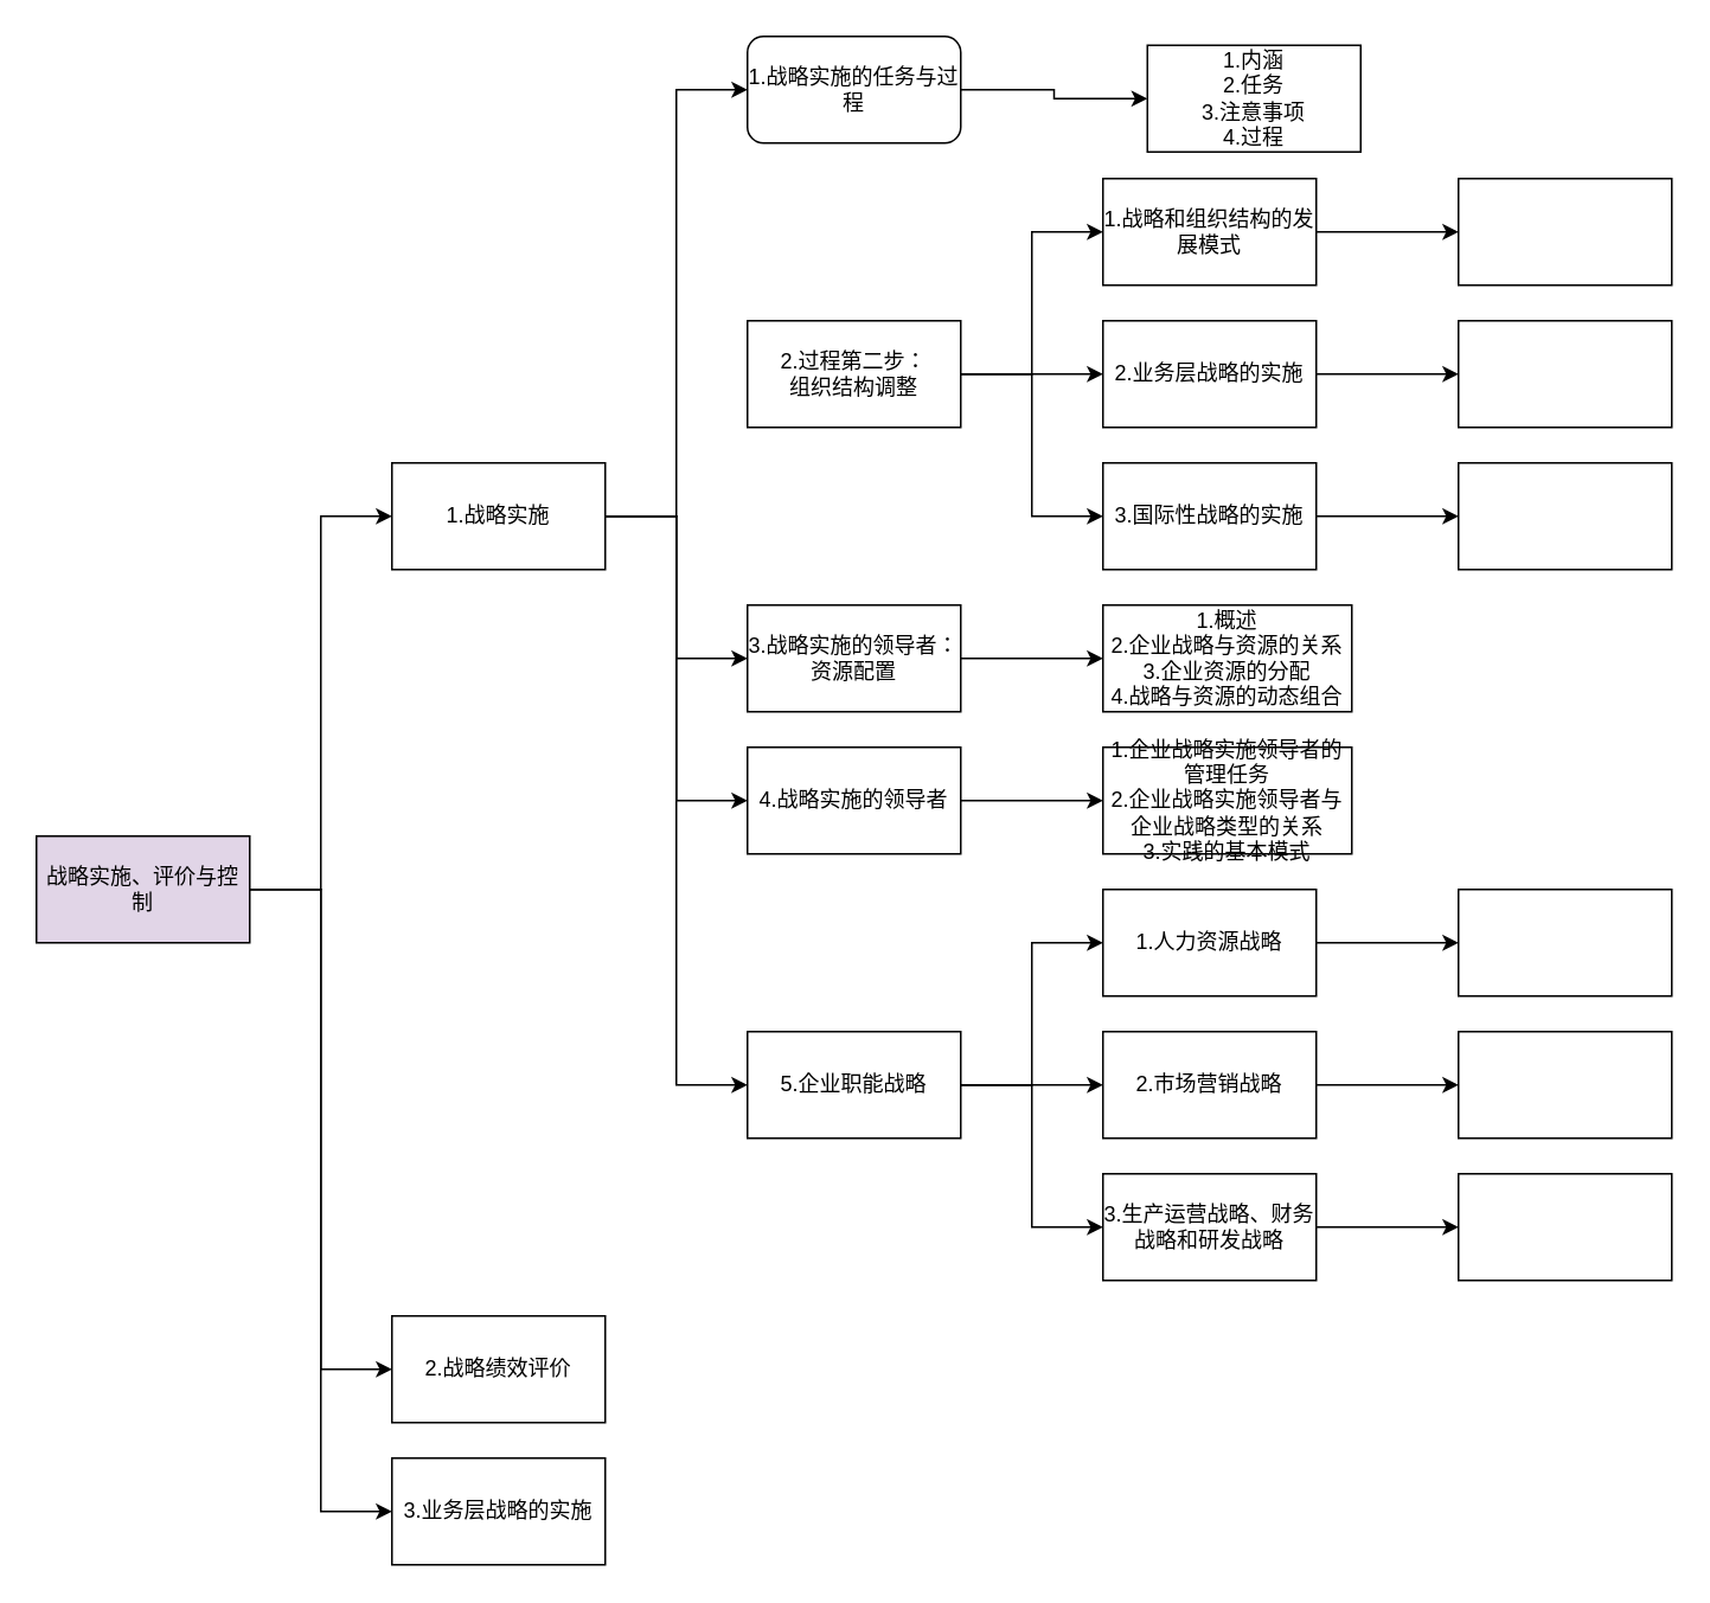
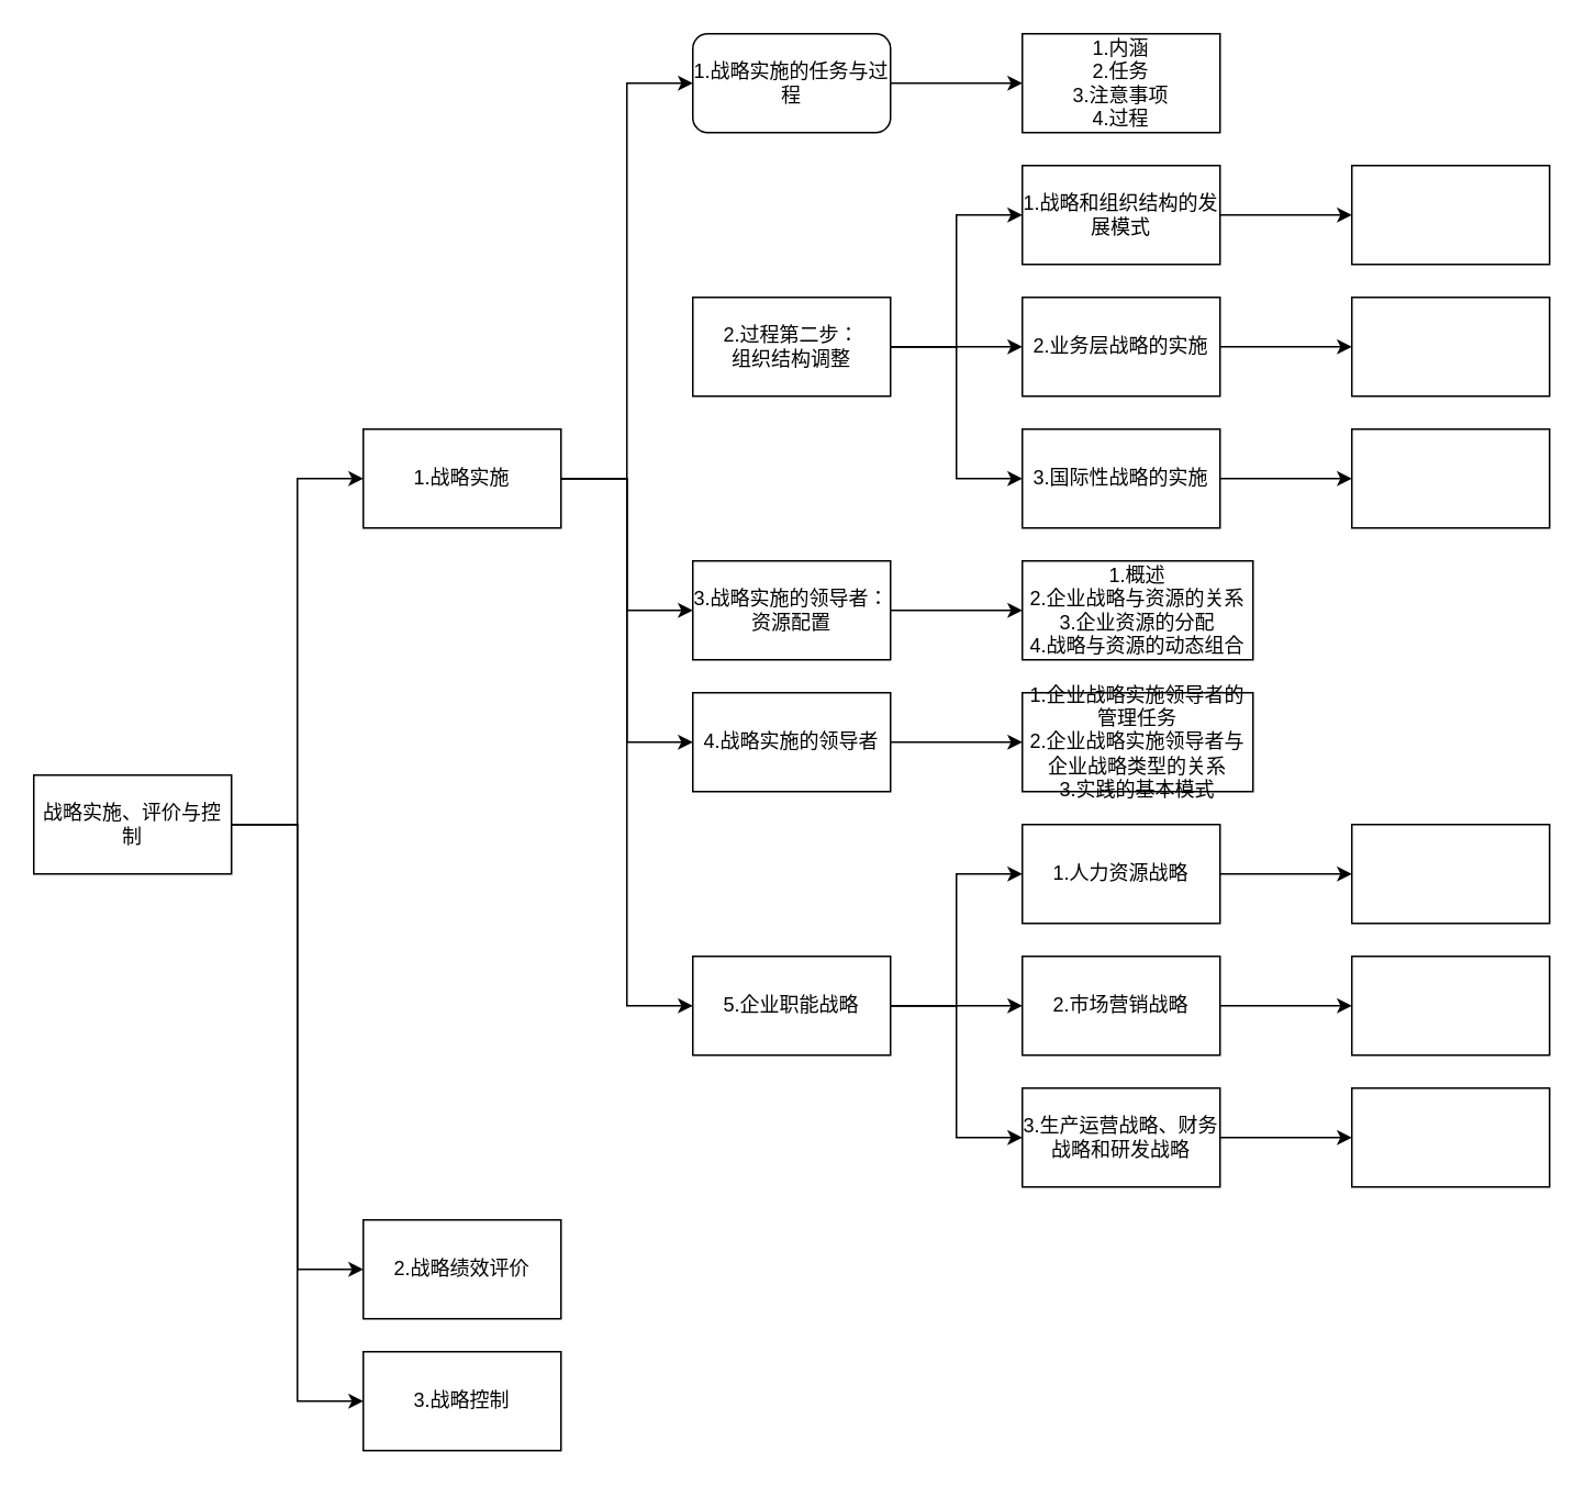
- <mxCell id="27" value="&lt;div&gt;1.内涵&lt;/div&gt;&lt;div&gt;2.任务&lt;/div&gt;&lt;div&gt;3.注意事项&lt;/div&gt;&lt;div&gt;4.过程&lt;/div&gt;" style="rounded=0;whiteSpace=wrap;html=1;" parent="1" vertex="1"><mxGeometry x="645" y="25" width="120" height="60" as="geometry" /></mxCell>
+ <mxCell id="27" value="&lt;div&gt;1.内涵&lt;/div&gt;&lt;div&gt;2.任务&lt;/div&gt;&lt;div&gt;3.注意事项&lt;/div&gt;&lt;div&gt;4.过程&lt;/div&gt;" style="rounded=0;whiteSpace=wrap;html=1;" parent="1" vertex="1"><mxGeometry x="620" y="20" width="120" height="60" as="geometry" /></mxCell>
- <mxCell id="5" value="战略实施、评价与控制" style="rounded=0;whiteSpace=wrap;html=1;fillColor=#e1d5e7;" parent="1" vertex="1"><mxGeometry x="20" y="470" width="120" height="60" as="geometry" /></mxCell>
+ <mxCell id="5" value="战略实施、评价与控制" style="rounded=0;whiteSpace=wrap;html=1;" parent="1" vertex="1"><mxGeometry x="20" y="470" width="120" height="60" as="geometry" /></mxCell>
- <mxCell id="7" value="3.业务层战略的实施" style="rounded=0;whiteSpace=wrap;html=1;" parent="1" vertex="1"><mxGeometry x="220" y="820" width="120" height="60" as="geometry" /></mxCell>
+ <mxCell id="7" value="3.战略控制" style="rounded=0;whiteSpace=wrap;html=1;" parent="1" vertex="1"><mxGeometry x="220" y="820" width="120" height="60" as="geometry" /></mxCell>
